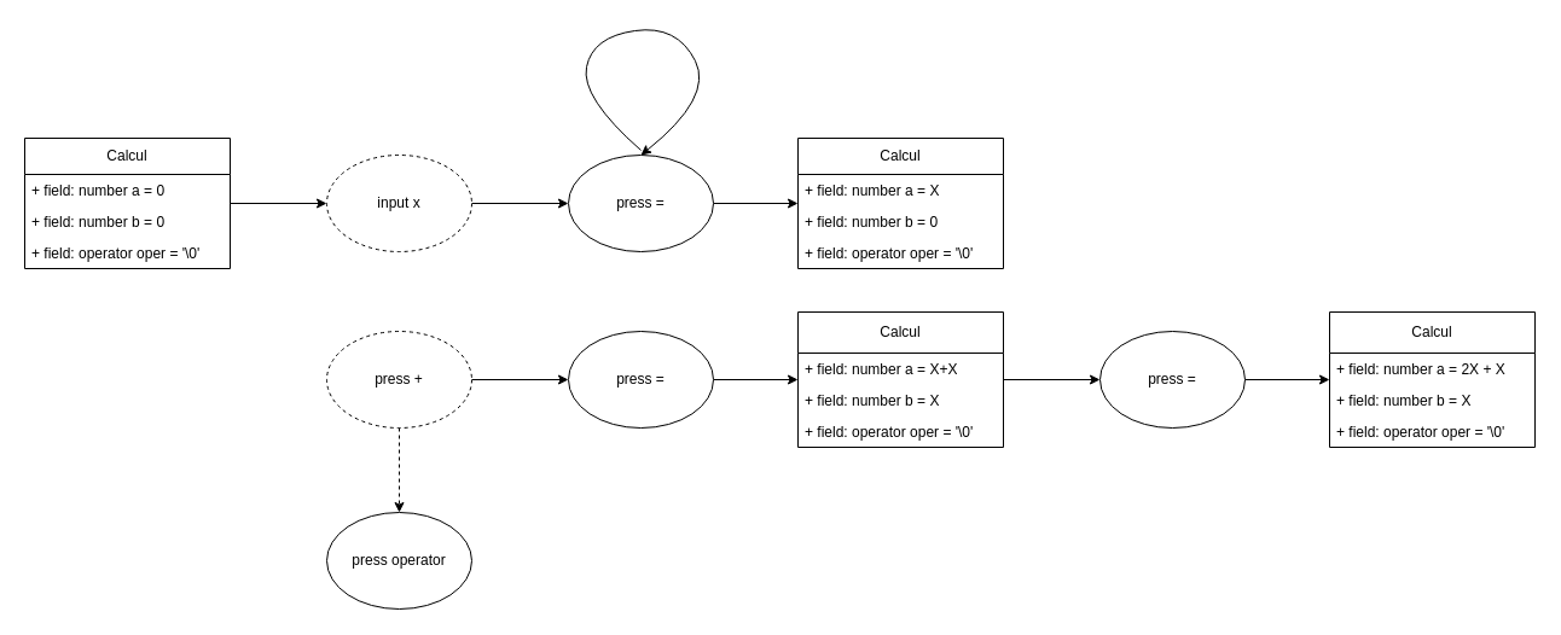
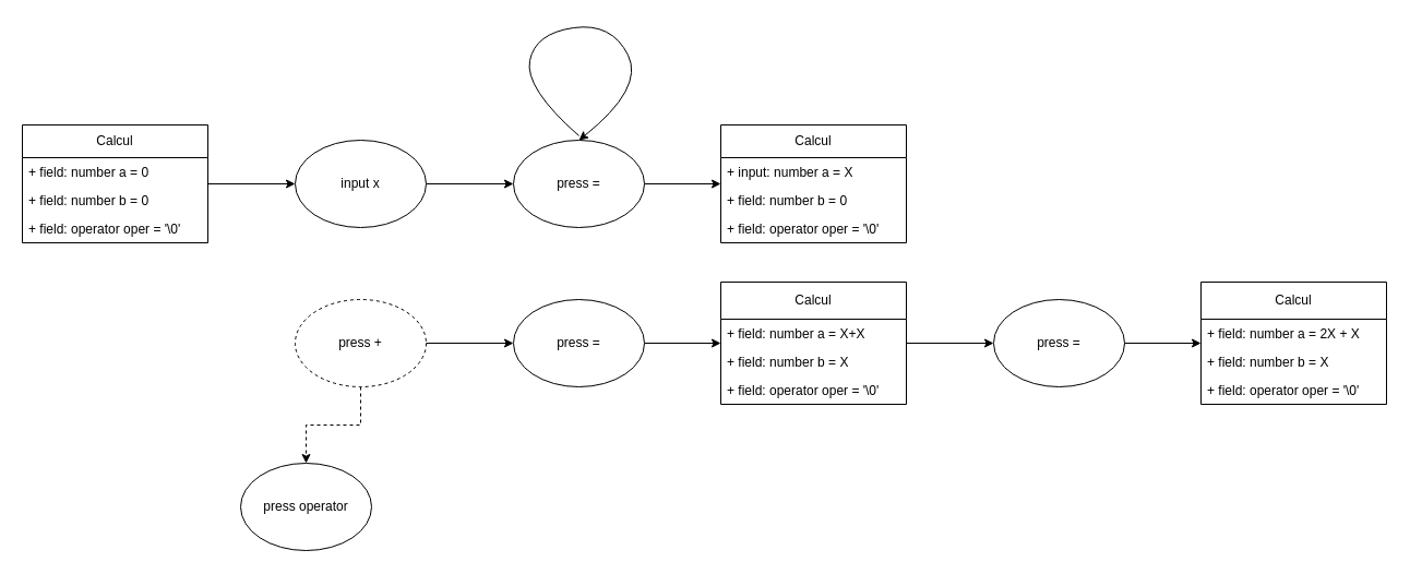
- <mxCell id="8" value="+ field: number a = X" style="text;strokeColor=none;fillColor=none;align=left;verticalAlign=top;spacingLeft=4;spacingRight=4;overflow=hidden;rotatable=0;points=[[0,0.5],[1,0.5]];portConstraint=eastwest;whiteSpace=wrap;html=1;" vertex="1" parent="7"><mxGeometry y="30" width="170" height="26" as="geometry" /></mxCell>
+ <mxCell id="8" value="+ input: number a = X" style="text;strokeColor=none;fillColor=none;align=left;verticalAlign=top;spacingLeft=4;spacingRight=4;overflow=hidden;rotatable=0;points=[[0,0.5],[1,0.5]];portConstraint=eastwest;whiteSpace=wrap;html=1;" vertex="1" parent="7"><mxGeometry y="30" width="170" height="26" as="geometry" /></mxCell>
- <mxCell id="12" value="input x" style="ellipse;whiteSpace=wrap;html=1;dashed=1;" vertex="1" parent="1"><mxGeometry x="270" y="128" width="120" height="80" as="geometry" /></mxCell>
+ <mxCell id="12" value="input x" style="ellipse;whiteSpace=wrap;html=1;" vertex="1" parent="1"><mxGeometry x="270" y="128" width="120" height="80" as="geometry" /></mxCell>
- <mxCell id="32" value="press operator" style="ellipse;whiteSpace=wrap;html=1;" vertex="1" parent="1"><mxGeometry x="270" y="424" width="120" height="80" as="geometry" /></mxCell>
+ <mxCell id="32" value="press operator" style="ellipse;whiteSpace=wrap;html=1;" vertex="1" parent="1"><mxGeometry x="220" y="424" width="120" height="80" as="geometry" /></mxCell>
